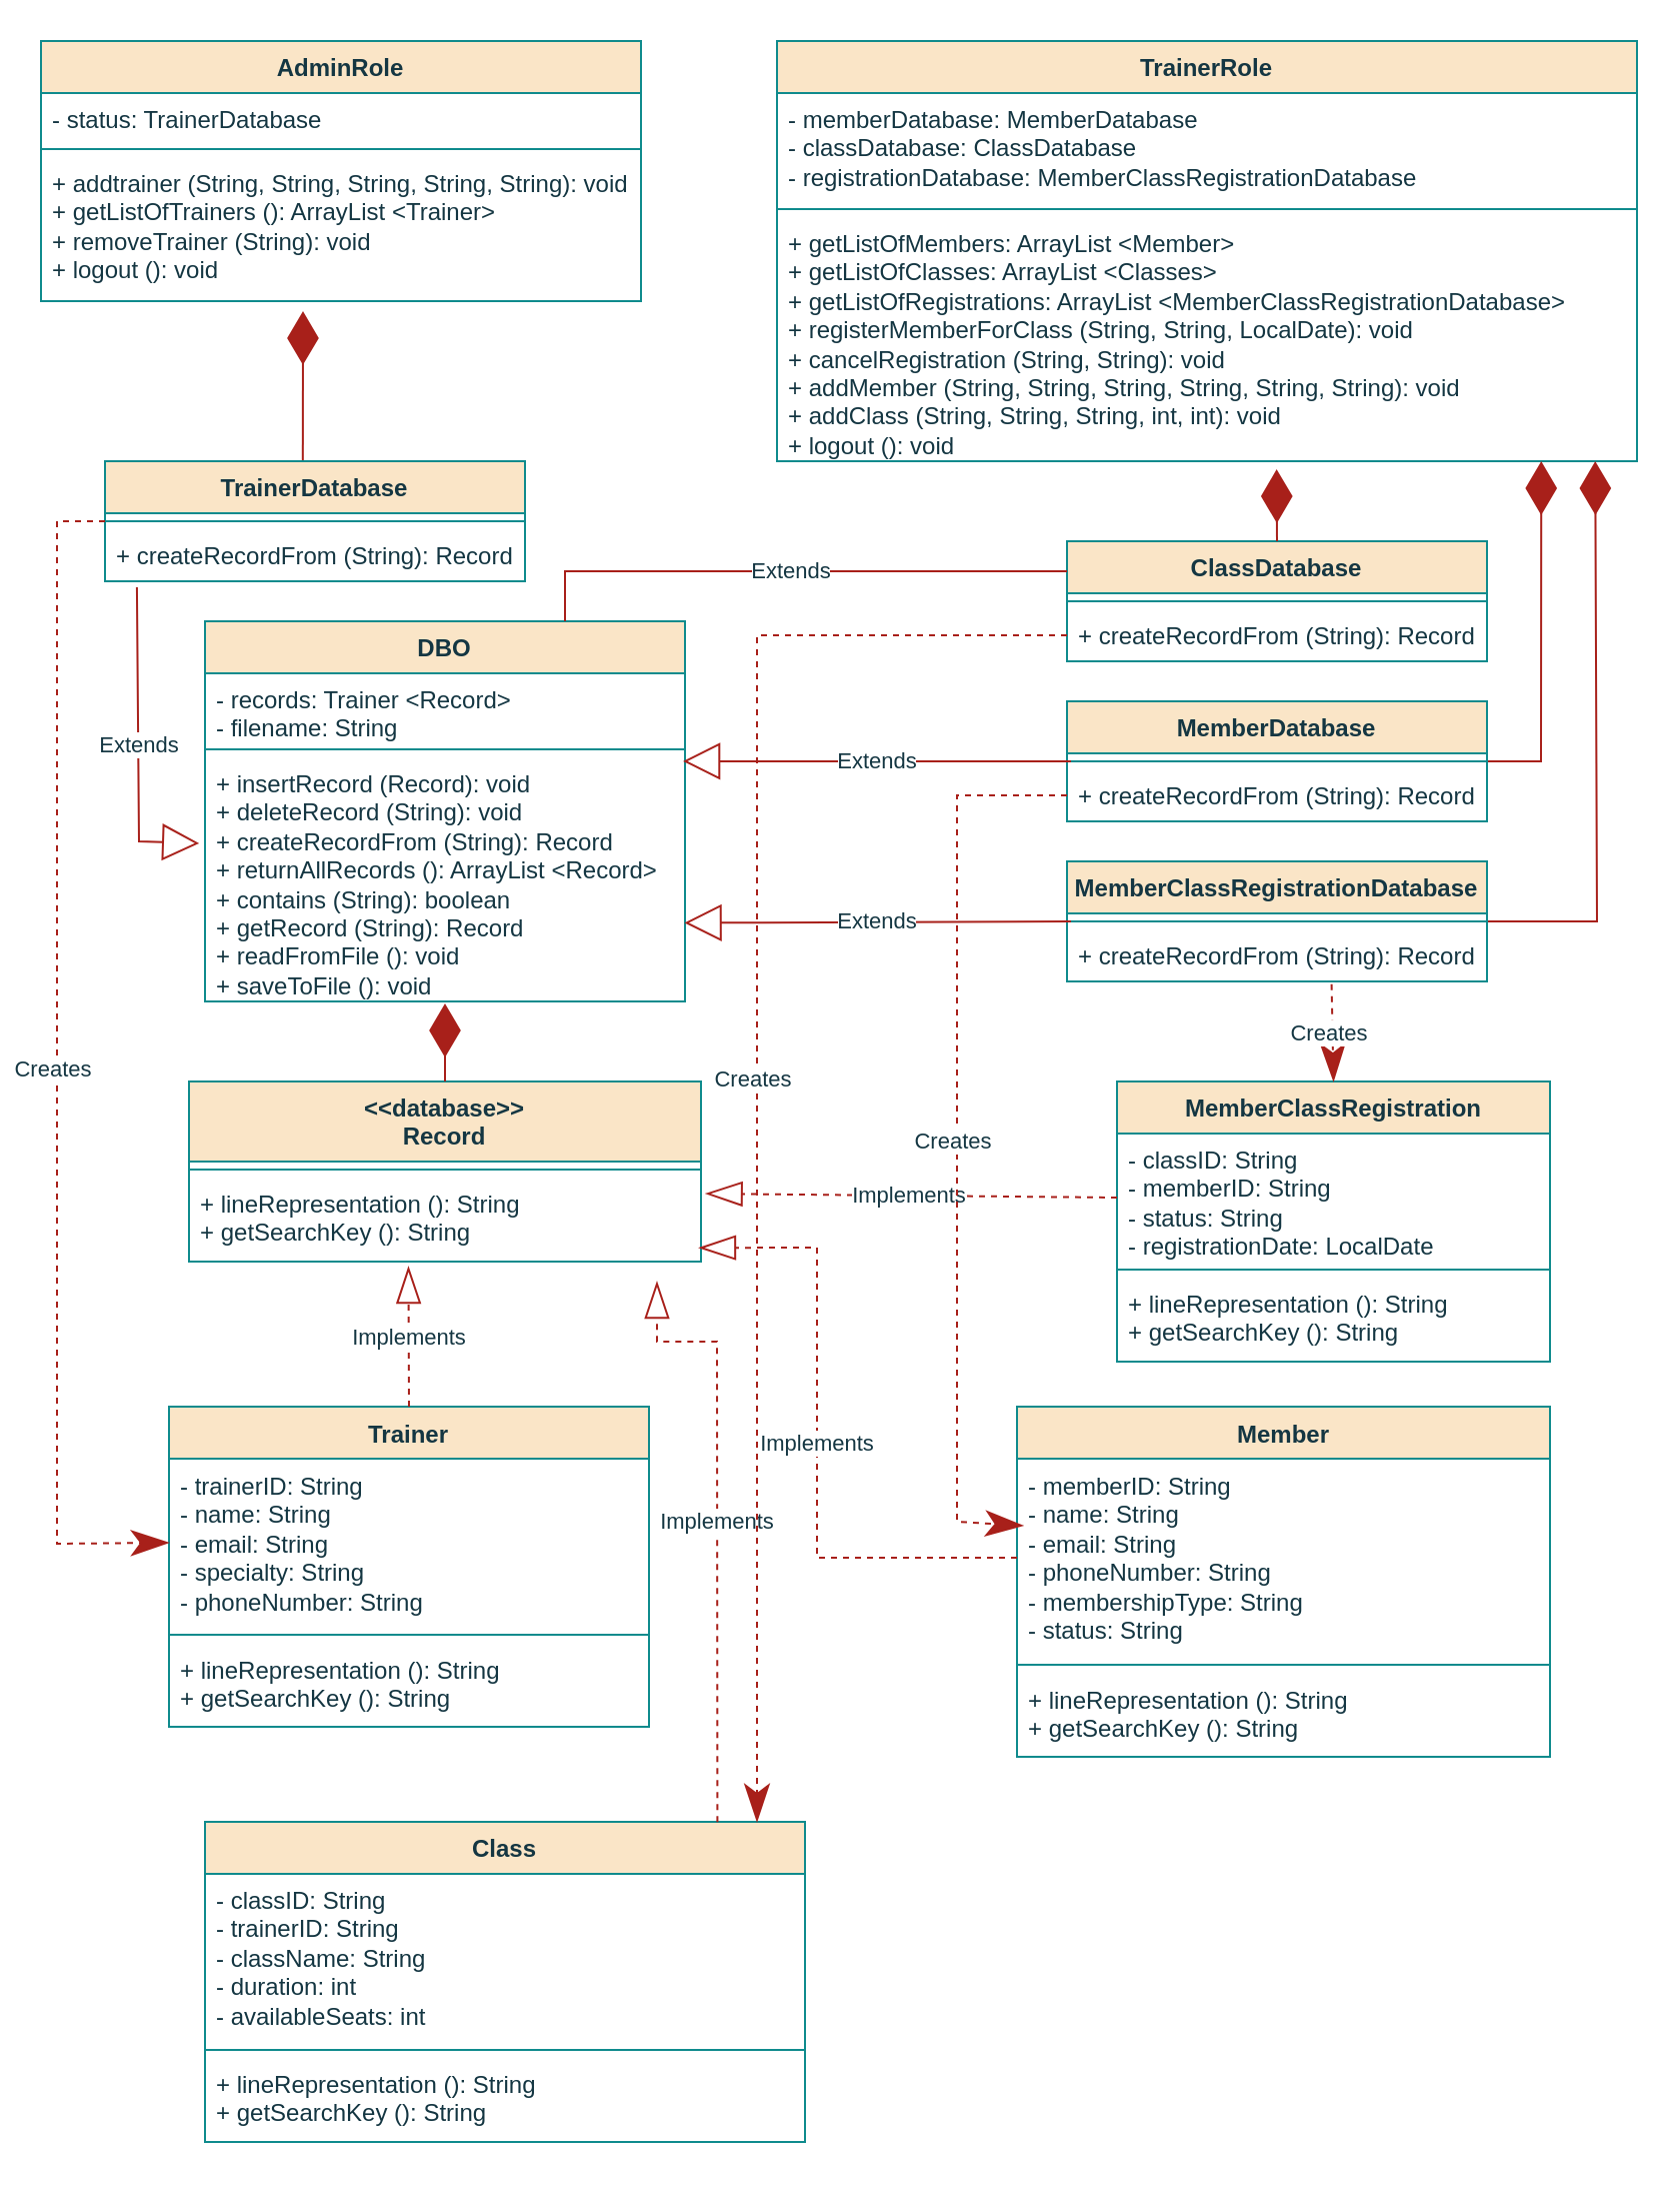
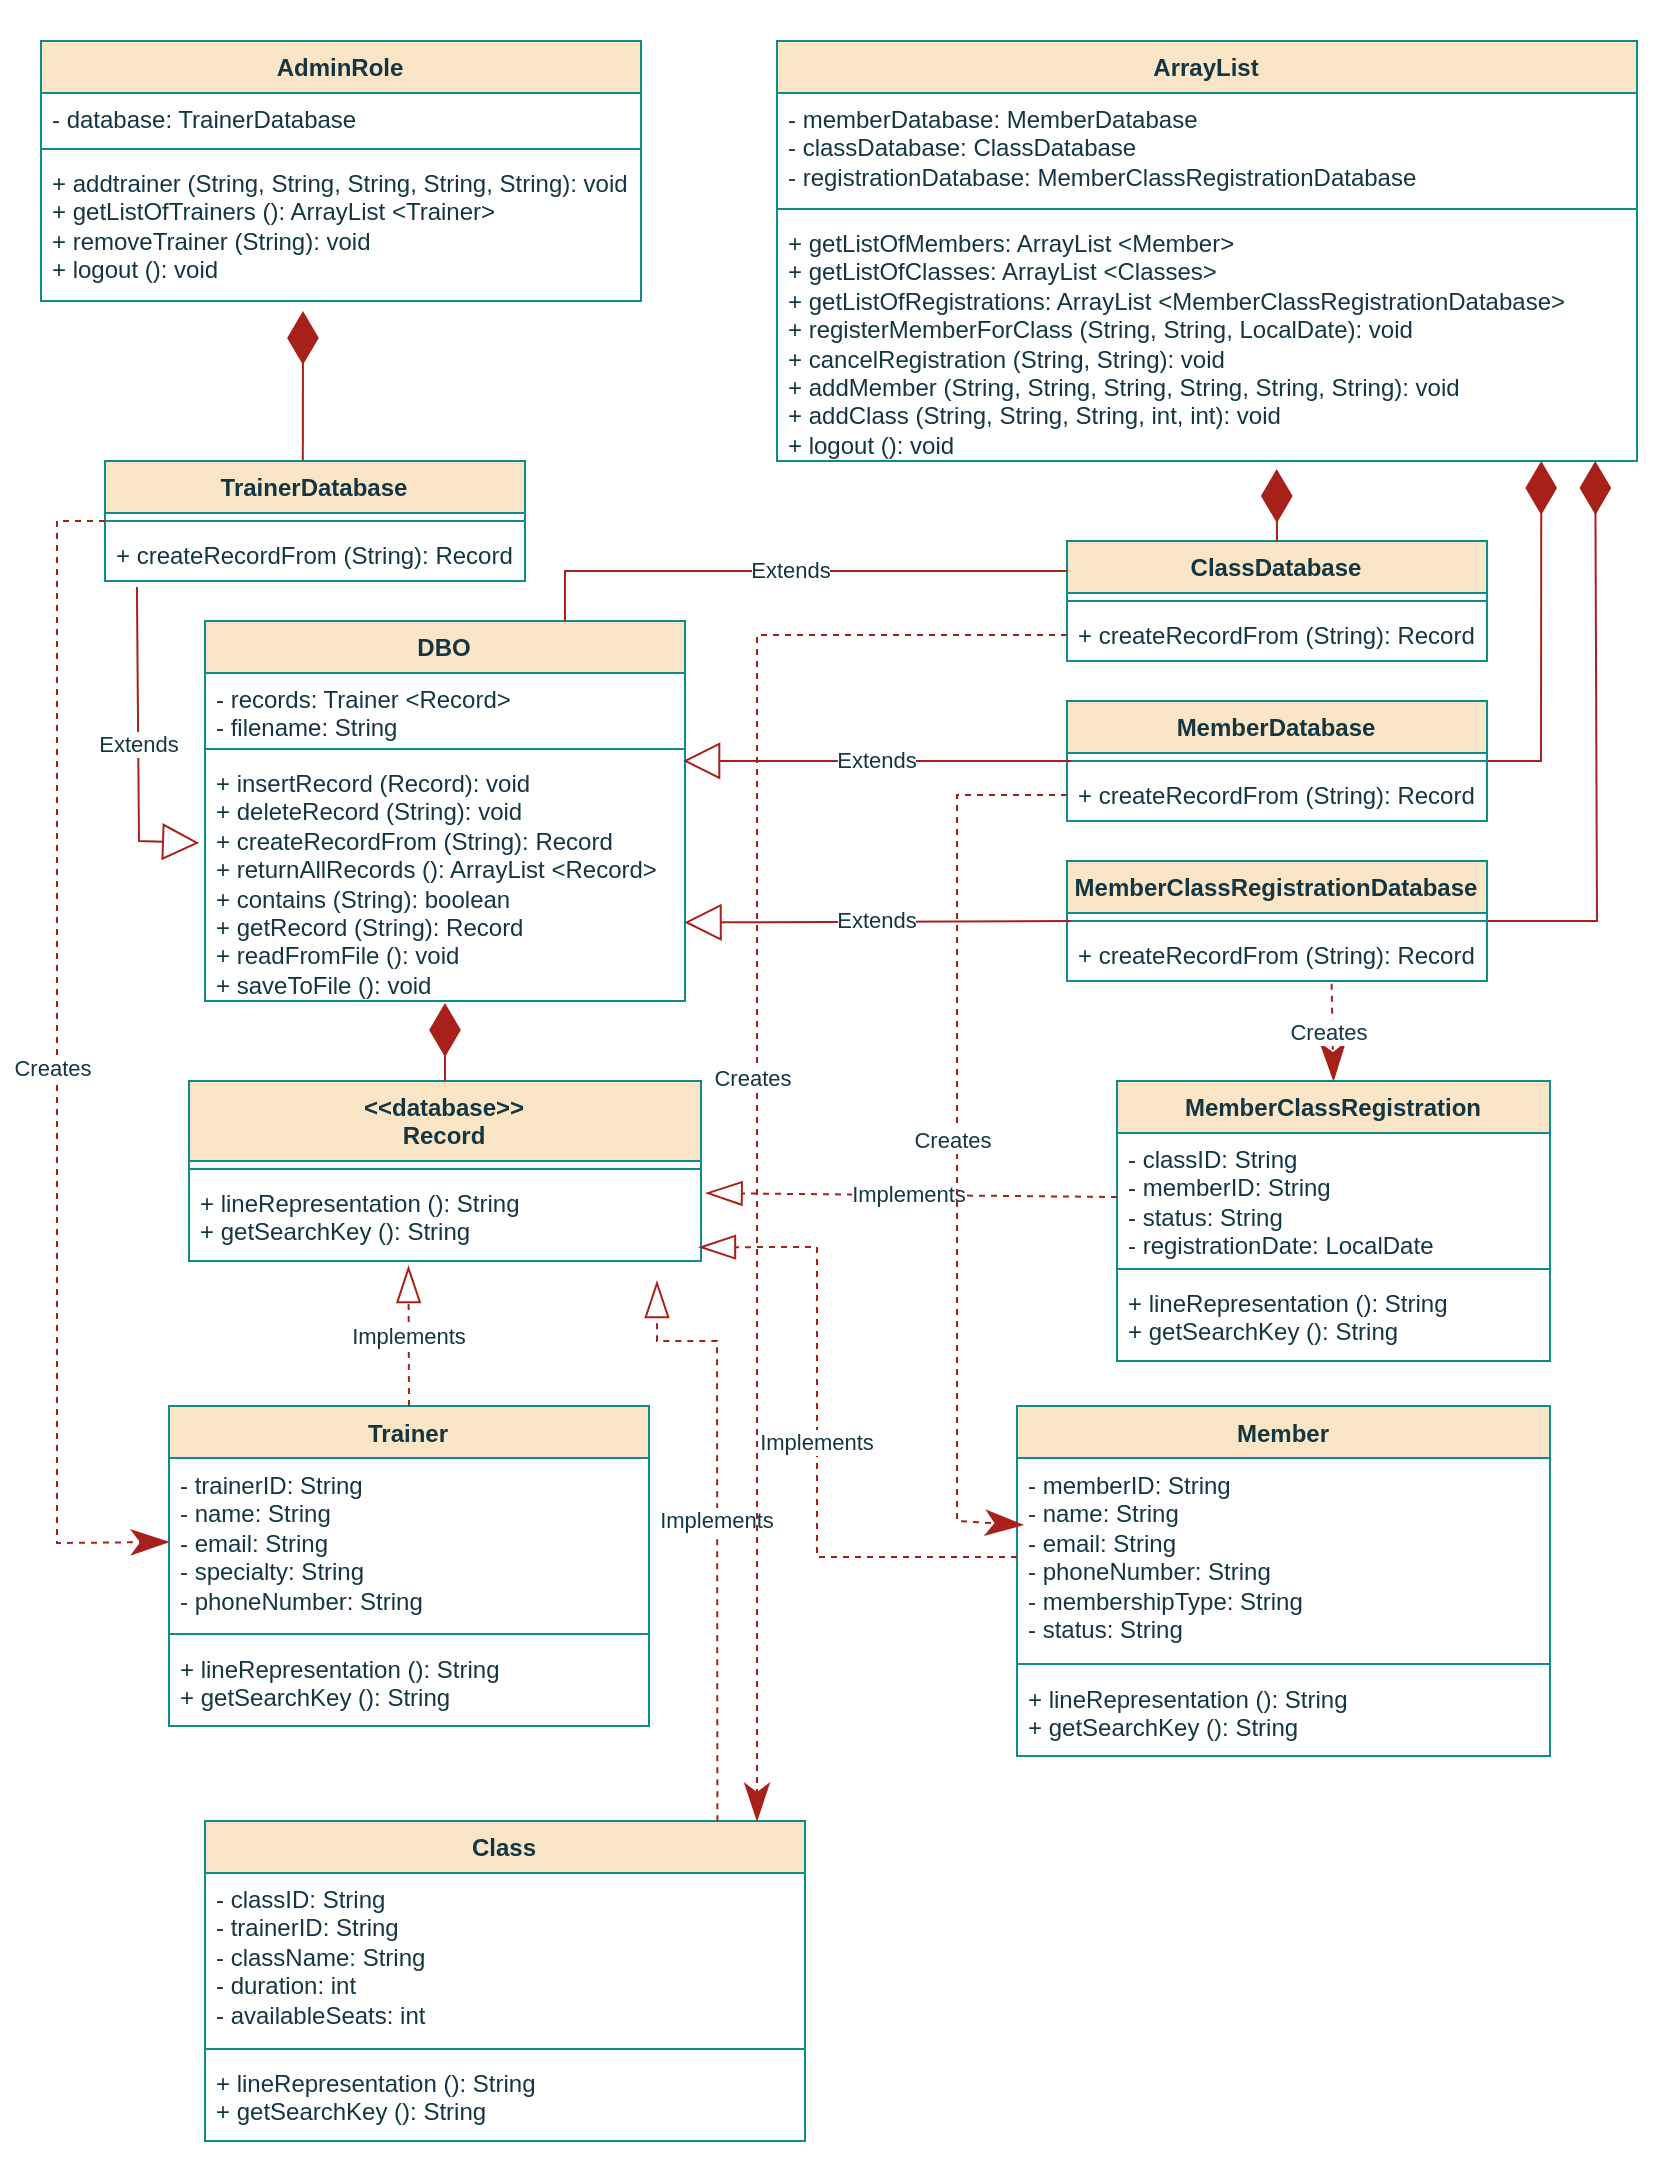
- <mxCell id="11" value="TrainerRole" style="swimlane;fontStyle=1;align=center;verticalAlign=top;childLayout=stackLayout;horizontal=1;startSize=26;horizontalStack=0;resizeParent=1;resizeParentMax=0;resizeLast=0;collapsible=1;marginBottom=0;whiteSpace=wrap;html=1;labelBackgroundColor=none;fillColor=#FAE5C7;strokeColor=#0F8B8D;fontColor=#143642;" vertex="1" parent="1"><mxGeometry x="388" y="20" width="430" height="210" as="geometry" /></mxCell>
+ <mxCell id="11" value="ArrayList" style="swimlane;fontStyle=1;align=center;verticalAlign=top;childLayout=stackLayout;horizontal=1;startSize=26;horizontalStack=0;resizeParent=1;resizeParentMax=0;resizeLast=0;collapsible=1;marginBottom=0;whiteSpace=wrap;html=1;labelBackgroundColor=none;fillColor=#FAE5C7;strokeColor=#0F8B8D;fontColor=#143642;" vertex="1" parent="1"><mxGeometry x="388" y="20" width="430" height="210" as="geometry" /></mxCell>
- <mxCell id="3" value="- status: TrainerDatabase" style="text;strokeColor=none;fillColor=none;align=left;verticalAlign=top;spacingLeft=4;spacingRight=4;overflow=hidden;rotatable=0;points=[[0,0.5],[1,0.5]];portConstraint=eastwest;whiteSpace=wrap;html=1;labelBackgroundColor=none;fontColor=#143642;" vertex="1" parent="2"><mxGeometry y="26" width="300" height="24" as="geometry" /></mxCell>
+ <mxCell id="3" value="- database: TrainerDatabase" style="text;strokeColor=none;fillColor=none;align=left;verticalAlign=top;spacingLeft=4;spacingRight=4;overflow=hidden;rotatable=0;points=[[0,0.5],[1,0.5]];portConstraint=eastwest;whiteSpace=wrap;html=1;labelBackgroundColor=none;fontColor=#143642;" vertex="1" parent="2"><mxGeometry y="26" width="300" height="24" as="geometry" /></mxCell>
